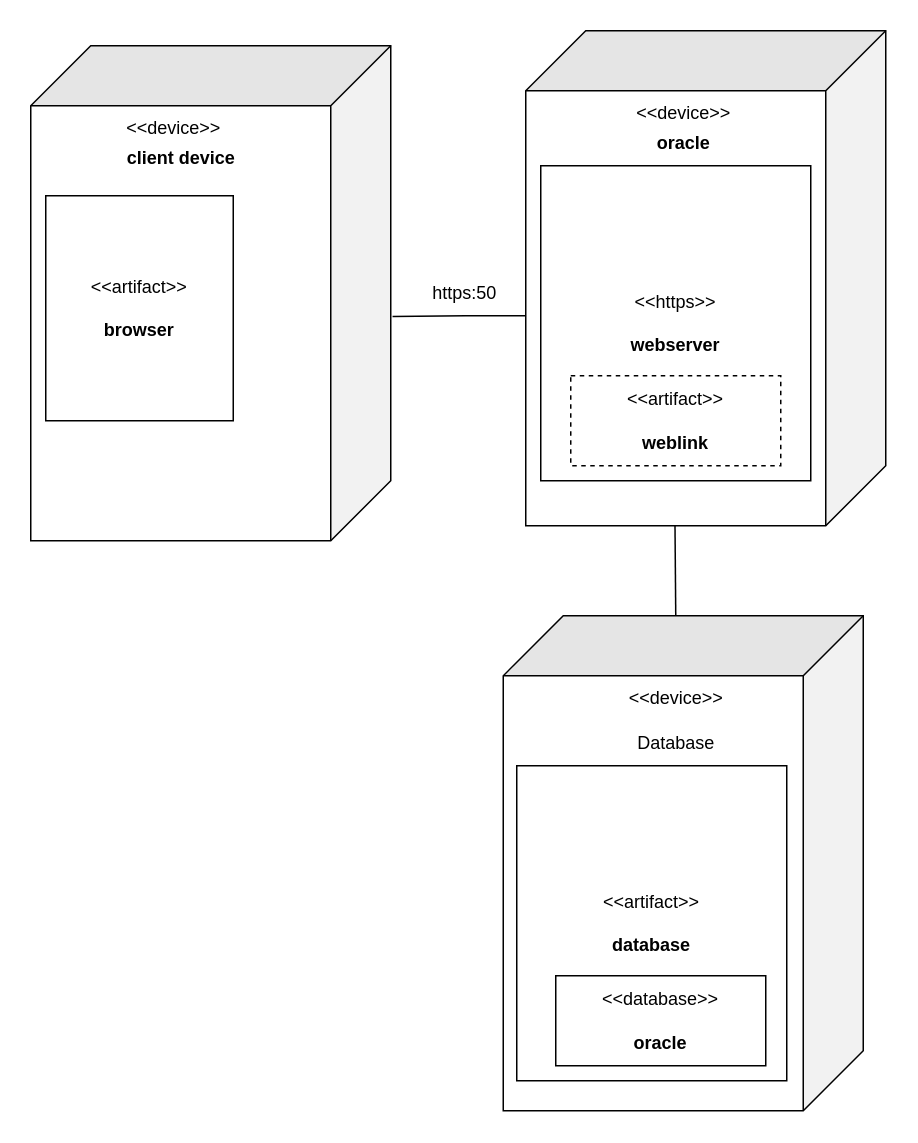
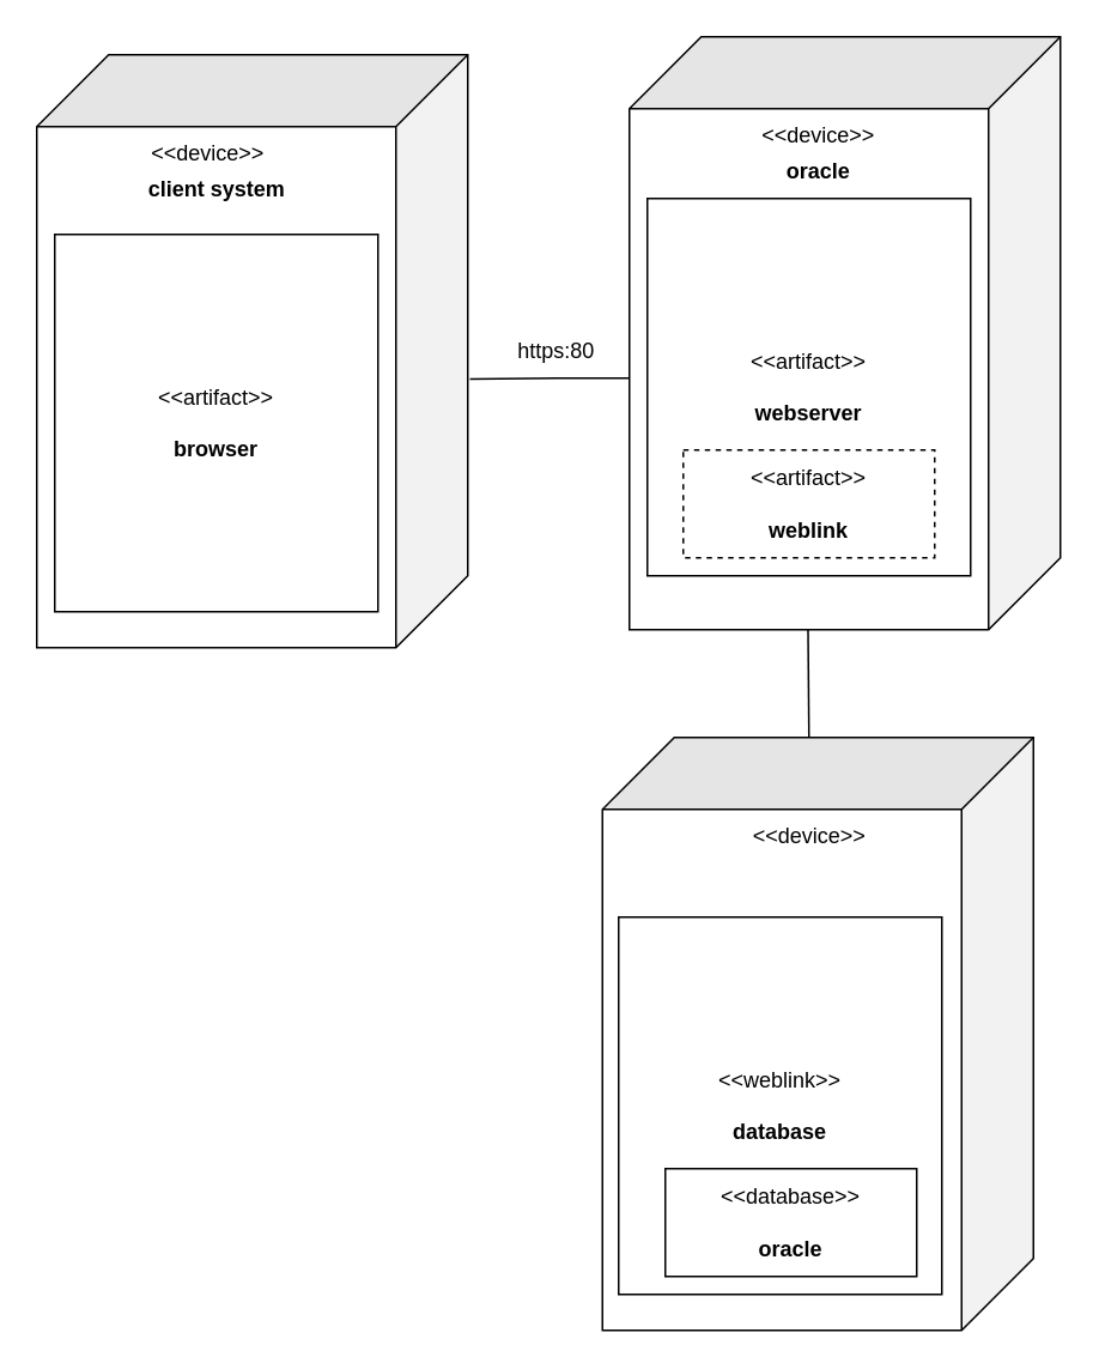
- <mxCell id="4" value="&lt;b&gt;client device&lt;/b&gt;" style="text;html=1;align=center;verticalAlign=middle;resizable=0;points=[];autosize=1;strokeColor=none;fillColor=none;" vertex="1" parent="1"><mxGeometry x="70" y="90" width="100" height="30" as="geometry" /></mxCell>
+ <mxCell id="4" value="&lt;b&gt;client system&lt;/b&gt;" style="text;html=1;align=center;verticalAlign=middle;resizable=0;points=[];autosize=1;strokeColor=none;fillColor=none;" vertex="1" parent="1"><mxGeometry x="70" y="90" width="100" height="30" as="geometry" /></mxCell>
- <mxCell id="18" value="https:50" style="text;html=1;align=center;verticalAlign=middle;resizable=0;points=[];autosize=1;strokeColor=none;fillColor=none;" vertex="1" parent="1"><mxGeometry x="274" y="180" width="70" height="30" as="geometry" /></mxCell>
+ <mxCell id="18" value="https:80" style="text;html=1;align=center;verticalAlign=middle;resizable=0;points=[];autosize=1;strokeColor=none;fillColor=none;" vertex="1" parent="1"><mxGeometry x="274" y="180" width="70" height="30" as="geometry" /></mxCell>
- <mxCell id="8" value="&amp;lt;&amp;lt;artifact&amp;gt;&amp;gt;&lt;br&gt;&lt;br&gt;&lt;b&gt;browser&lt;/b&gt;" style="html=1;align=center;verticalAlign=middle;dashed=0;whiteSpace=wrap;" vertex="1" parent="1"><mxGeometry x="30" y="130" width="125" height="150" as="geometry" /></mxCell>
+ <mxCell id="8" value="&amp;lt;&amp;lt;artifact&amp;gt;&amp;gt;&lt;br&gt;&lt;br&gt;&lt;b&gt;browser&lt;/b&gt;" style="html=1;align=center;verticalAlign=middle;dashed=0;whiteSpace=wrap;" vertex="1" parent="1"><mxGeometry x="30" y="130" width="180" height="210" as="geometry" /></mxCell>
- <mxCell id="13" value="&amp;lt;&amp;lt;https&amp;gt;&amp;gt;&lt;br&gt;&lt;br&gt;&lt;b&gt;webserver&lt;/b&gt;" style="html=1;align=center;verticalAlign=middle;dashed=0;whiteSpace=wrap;" vertex="1" parent="1"><mxGeometry x="360" y="110" width="180" height="210" as="geometry" /></mxCell>
+ <mxCell id="13" value="&amp;lt;&amp;lt;artifact&amp;gt;&amp;gt;&lt;br&gt;&lt;br&gt;&lt;b&gt;webserver&lt;/b&gt;" style="html=1;align=center;verticalAlign=middle;dashed=0;whiteSpace=wrap;" vertex="1" parent="1"><mxGeometry x="360" y="110" width="180" height="210" as="geometry" /></mxCell>
- <mxCell id="15" value="Database" style="text;html=1;align=center;verticalAlign=middle;resizable=0;points=[];autosize=1;strokeColor=none;fillColor=none;" vertex="1" parent="1"><mxGeometry x="415" y="480" width="70" height="30" as="geometry" /></mxCell>
- <mxCell id="11" value="&amp;lt;&amp;lt;artifact&amp;gt;&amp;gt;&lt;br&gt;&lt;br&gt;&lt;b&gt;database&lt;/b&gt;" style="html=1;align=center;verticalAlign=middle;dashed=0;whiteSpace=wrap;" vertex="1" parent="1"><mxGeometry x="344" y="510" width="180" height="210" as="geometry" /></mxCell>
+ <mxCell id="11" value="&amp;lt;&amp;lt;weblink&amp;gt;&amp;gt;&lt;br&gt;&lt;br&gt;&lt;b&gt;database&lt;/b&gt;" style="html=1;align=center;verticalAlign=middle;dashed=0;whiteSpace=wrap;" vertex="1" parent="1"><mxGeometry x="344" y="510" width="180" height="210" as="geometry" /></mxCell>
